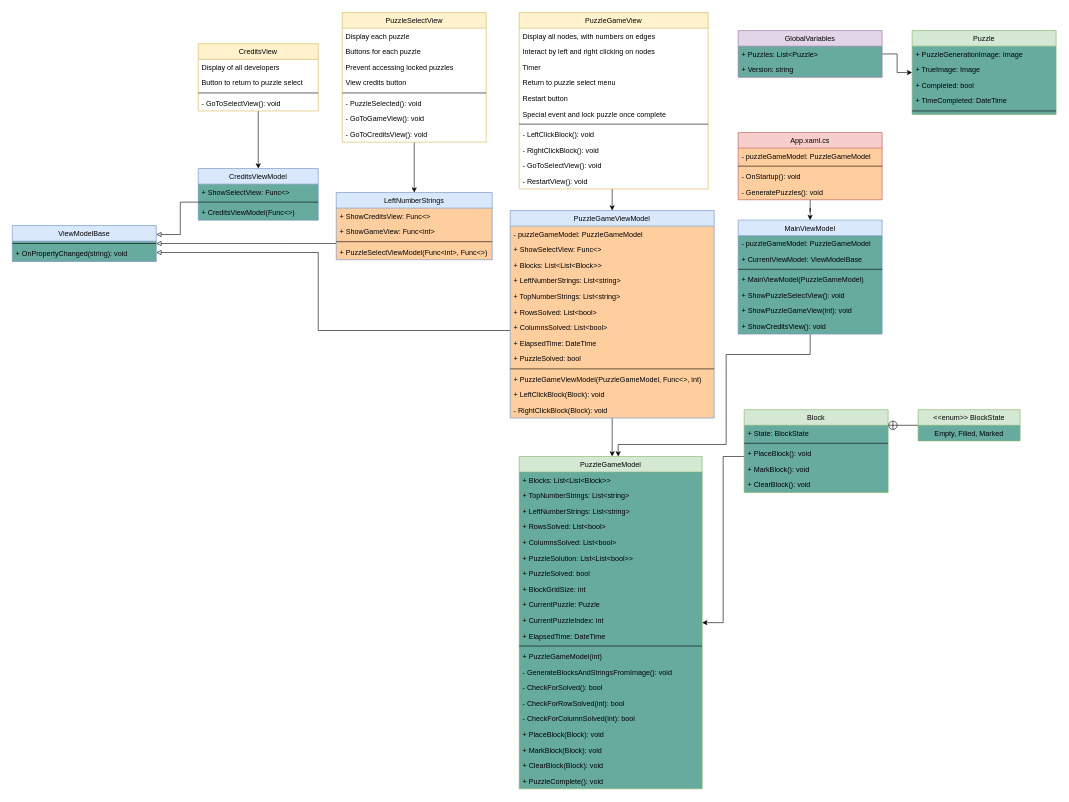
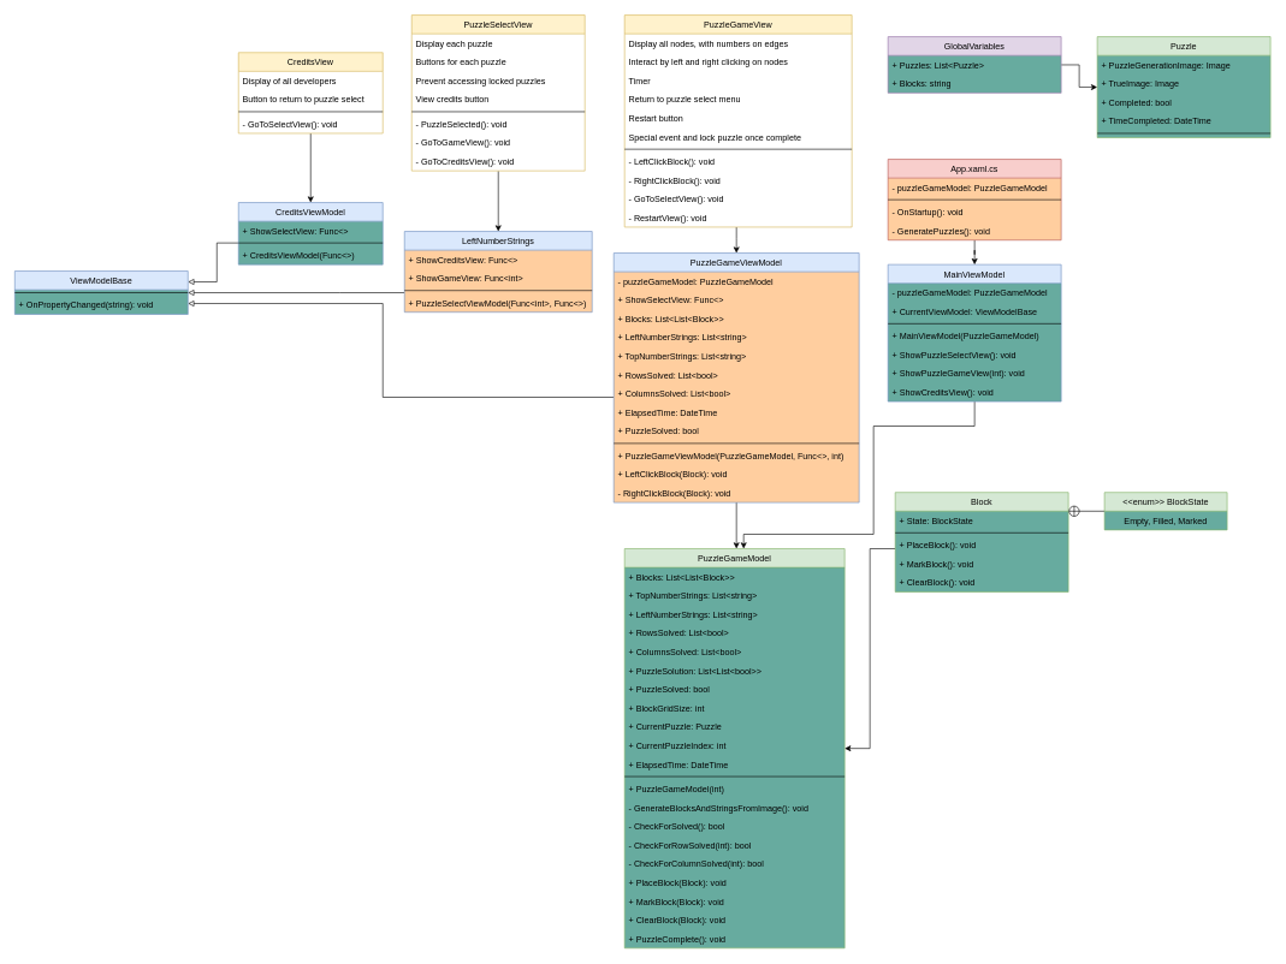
- <mxCell id="102" value="+ Version: string" style="text;align=left;verticalAlign=top;spacingLeft=4;spacingRight=4;overflow=hidden;rotatable=0;points=[[0,0.5],[1,0.5]];portConstraint=eastwest;rounded=0;shadow=0;html=0;fontColor=#000000;" parent="100" vertex="1"><mxGeometry y="52" width="240" height="26" as="geometry" /></mxCell>
+ <mxCell id="102" value="+ Blocks: string" style="text;align=left;verticalAlign=top;spacingLeft=4;spacingRight=4;overflow=hidden;rotatable=0;points=[[0,0.5],[1,0.5]];portConstraint=eastwest;rounded=0;shadow=0;html=0;fontColor=#000000;" parent="100" vertex="1"><mxGeometry y="52" width="240" height="26" as="geometry" /></mxCell>
